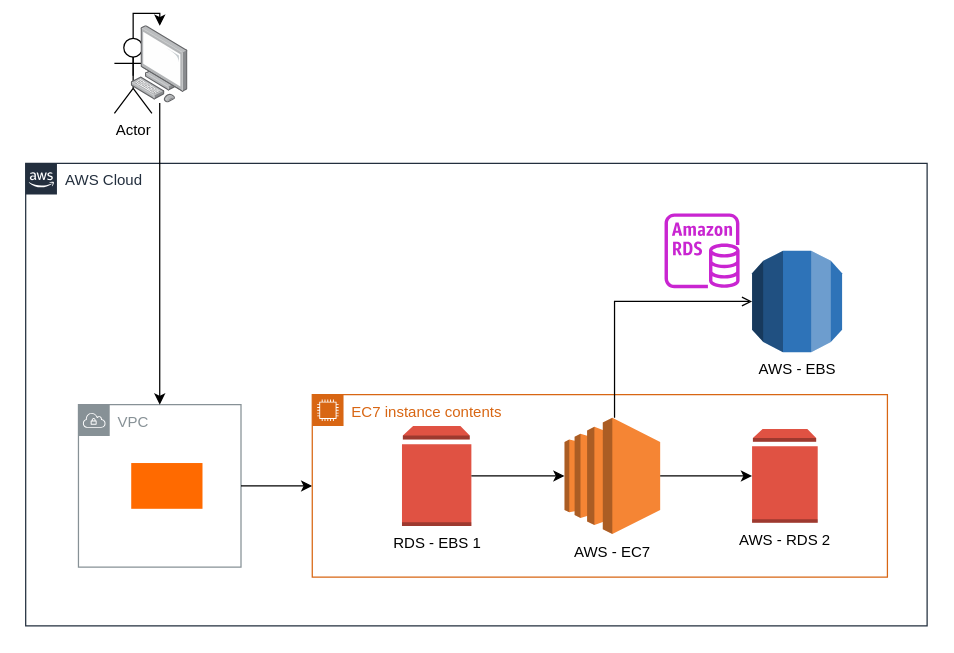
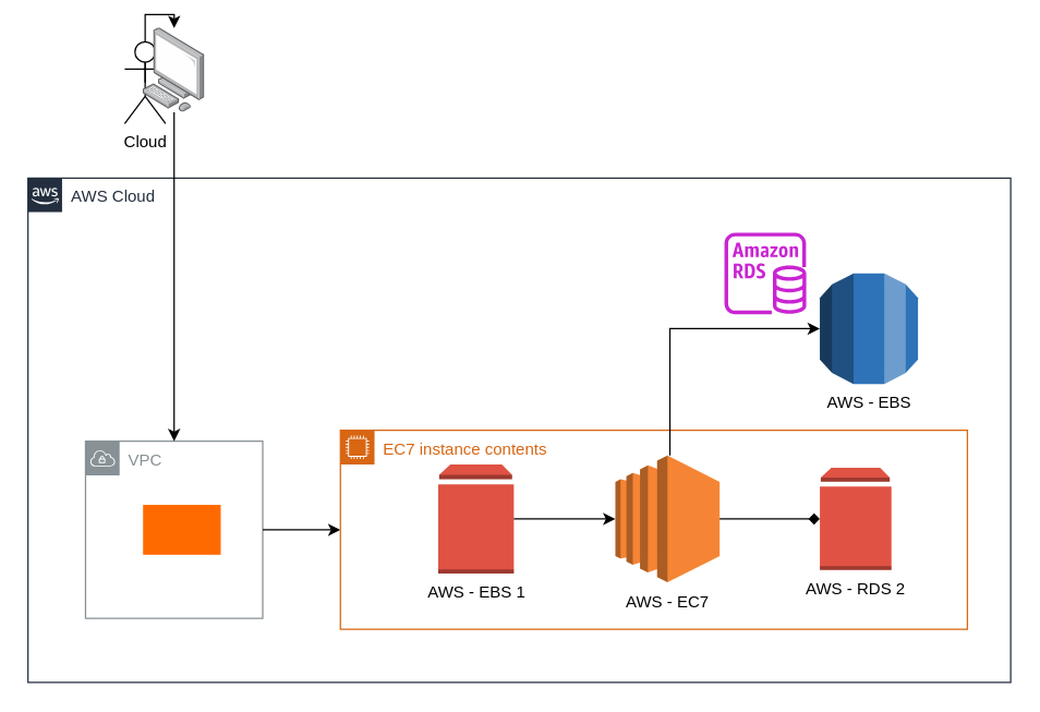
- <mxCell id="5" value="Actor" style="shape=umlActor;verticalLabelPosition=bottom;verticalAlign=top;html=1;outlineConnect=0;" vertex="1" parent="1"><mxGeometry x="91" y="30" width="30" height="60" as="geometry" /></mxCell>
+ <mxCell id="5" value="Cloud" style="shape=umlActor;verticalLabelPosition=bottom;verticalAlign=top;html=1;outlineConnect=0;" vertex="1" parent="1"><mxGeometry x="91" y="30" width="30" height="60" as="geometry" /></mxCell>
- <mxCell id="17" style="edgeStyle=orthogonalEdgeStyle;rounded=0;orthogonalLoop=1;jettySize=auto;html=1;entryX=0;entryY=0.5;entryDx=0;entryDy=0;entryPerimeter=0;endArrow=open;" edge="1" parent="1" source="12" target="8"><mxGeometry relative="1" as="geometry"><Array as="points"><mxPoint x="491" y="241" /></Array></mxGeometry></mxCell>
+ <mxCell id="17" style="edgeStyle=orthogonalEdgeStyle;rounded=0;orthogonalLoop=1;jettySize=auto;html=1;entryX=0;entryY=0.5;entryDx=0;entryDy=0;entryPerimeter=0;" edge="1" parent="1" source="12" target="8"><mxGeometry relative="1" as="geometry"><Array as="points"><mxPoint x="491" y="241" /></Array></mxGeometry></mxCell>
- <mxCell id="16" style="edgeStyle=orthogonalEdgeStyle;rounded=0;orthogonalLoop=1;jettySize=auto;html=1;" edge="1" parent="11" source="12" target="15"><mxGeometry relative="1" as="geometry" /></mxCell>
+ <mxCell id="16" style="edgeStyle=orthogonalEdgeStyle;rounded=0;orthogonalLoop=1;jettySize=auto;html=1;endArrow=diamond;" edge="1" parent="11" source="12" target="15"><mxGeometry relative="1" as="geometry" /></mxCell>
- <mxCell id="13" value="RDS -&amp;nbsp;&lt;span style=&quot;background-color: transparent; color: light-dark(rgb(0, 0, 0), rgb(255, 255, 255));&quot;&gt;EBS 1&lt;/span&gt;&lt;div&gt;&lt;div&gt;&lt;br&gt;&lt;/div&gt;&lt;/div&gt;" style="outlineConnect=0;dashed=0;verticalLabelPosition=bottom;verticalAlign=top;align=center;html=1;shape=mxgraph.aws3.volume;fillColor=#E05243;gradientColor=none;" vertex="1" parent="11"><mxGeometry x="71.75" y="25" width="55.5" height="80" as="geometry" /></mxCell>
+ <mxCell id="13" value="AWS -&amp;nbsp;&lt;span style=&quot;background-color: transparent; color: light-dark(rgb(0, 0, 0), rgb(255, 255, 255));&quot;&gt;EBS 1&lt;/span&gt;&lt;div&gt;&lt;div&gt;&lt;br&gt;&lt;/div&gt;&lt;/div&gt;" style="outlineConnect=0;dashed=0;verticalLabelPosition=bottom;verticalAlign=top;align=center;html=1;shape=mxgraph.aws3.volume;fillColor=#E05243;gradientColor=none;" vertex="1" parent="11"><mxGeometry x="71.75" y="25" width="55.5" height="80" as="geometry" /></mxCell>
